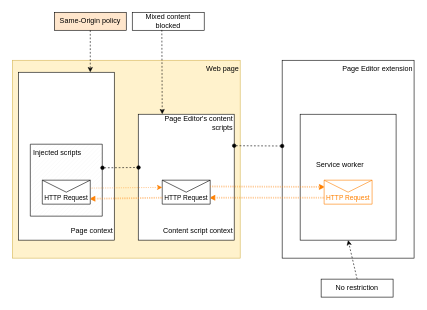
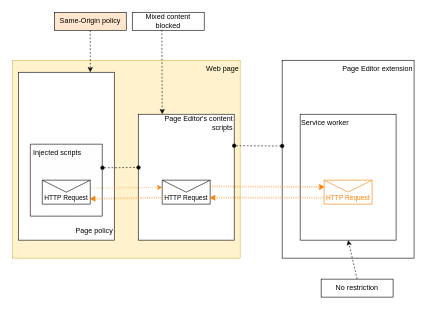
- <mxCell id="11" value="Service worker" style="text;html=1;strokeColor=none;fillColor=none;align=left;verticalAlign=middle;whiteSpace=wrap;rounded=0;" vertex="1" parent="1"><mxGeometry x="525" y="260" width="90" height="30" as="geometry" /></mxCell>
+ <mxCell id="11" value="Service worker" style="text;html=1;strokeColor=none;fillColor=none;align=left;verticalAlign=middle;whiteSpace=wrap;rounded=0;" vertex="1" parent="1"><mxGeometry x="500" y="190" width="90" height="30" as="geometry" /></mxCell>
- <mxCell id="5" value="Page context" style="text;html=1;strokeColor=none;fillColor=none;align=right;verticalAlign=middle;whiteSpace=wrap;rounded=0;" vertex="1" parent="1"><mxGeometry x="100" y="370" width="90" height="30" as="geometry" /></mxCell>
+ <mxCell id="5" value="Page policy" style="text;html=1;strokeColor=none;fillColor=none;align=right;verticalAlign=middle;whiteSpace=wrap;rounded=0;" vertex="1" parent="1"><mxGeometry x="100" y="370" width="90" height="30" as="geometry" /></mxCell>
- <mxCell id="7" value="Content script context" style="text;html=1;strokeColor=none;fillColor=none;align=right;verticalAlign=middle;whiteSpace=wrap;rounded=0;" vertex="1" parent="1"><mxGeometry x="260" y="370" width="130" height="30" as="geometry" /></mxCell>
